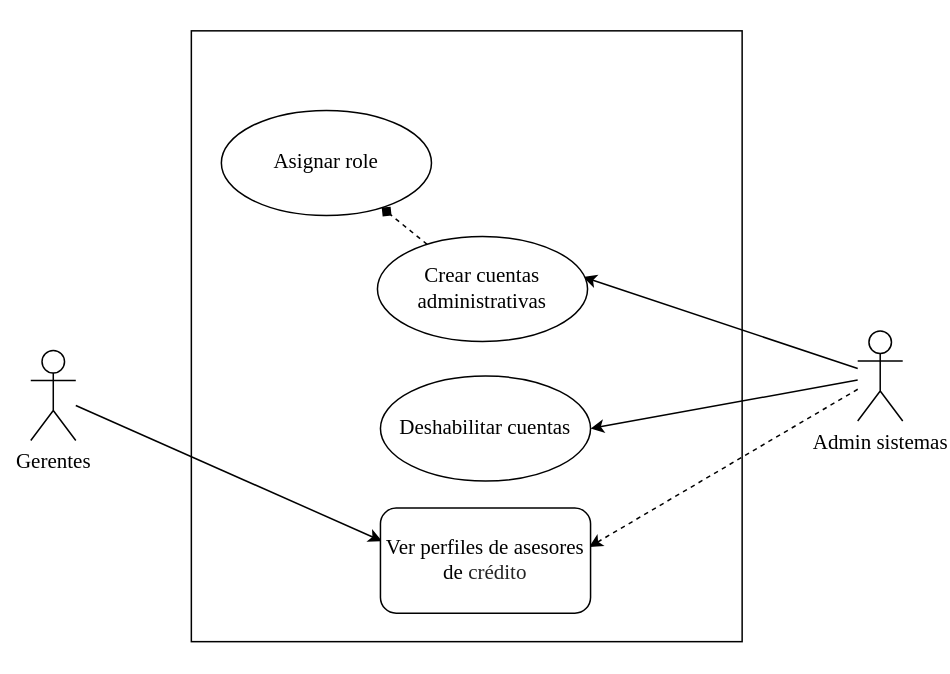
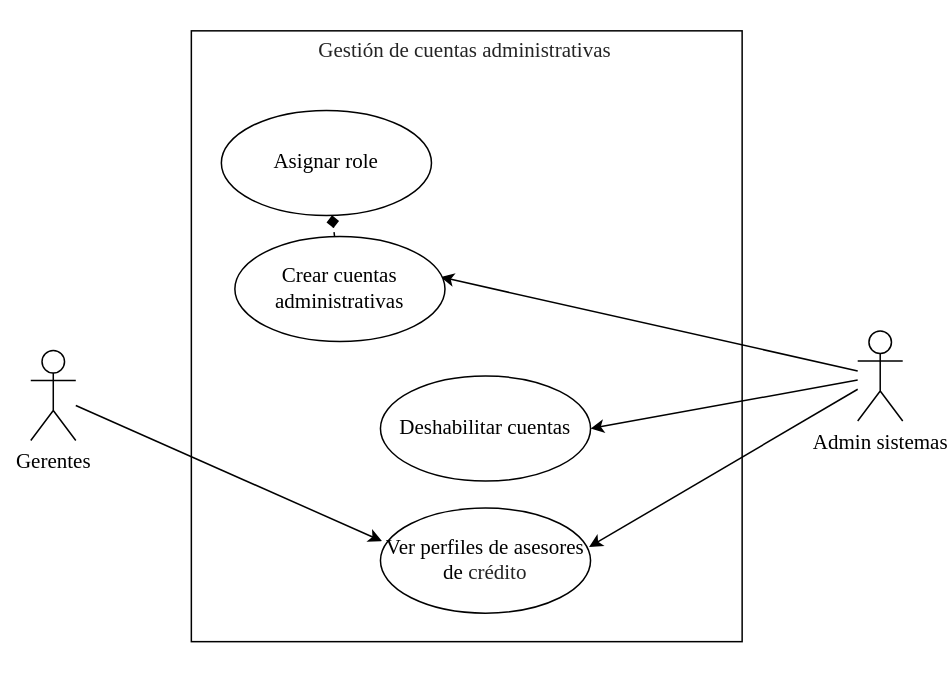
+ <mxCell id="11" value="&lt;span id=&quot;docs-internal-guid-cefe45ba-7fff-3dd7-0e72-a04359851a2a&quot;&gt;&lt;span style=&quot;font-size: 10.5pt ; color: rgb(36 , 36 , 36) ; vertical-align: baseline&quot;&gt;Gestión de cuentas administrativas&lt;/span&gt;&lt;/span&gt;" style="text;html=1;align=center;verticalAlign=middle;resizable=0;points=[];autosize=1;strokeColor=none;fontFamily=Times New Roman;fontSize=14;" parent="1" vertex="1"><mxGeometry x="206" y="23.76" width="205" height="21" as="geometry" /></mxCell>
- <mxCell id="8" value="Crear cuentas administrativas" style="ellipse;whiteSpace=wrap;html=1;fontFamily=Times New Roman;fontSize=14;" parent="1" vertex="1"><mxGeometry x="251" y="157" width="140" height="70" as="geometry" /></mxCell>
+ <mxCell id="8" value="Crear cuentas administrativas" style="ellipse;whiteSpace=wrap;html=1;fontFamily=Times New Roman;fontSize=14;" parent="1" vertex="1"><mxGeometry x="156" y="157" width="140" height="70" as="geometry" /></mxCell>
- <mxCell id="5" style="edgeStyle=none;html=1;entryX=0.993;entryY=0.371;entryDx=0;entryDy=0;entryPerimeter=0;fontFamily=Times New Roman;fontSize=14;dashed=1;" parent="1" source="6" target="14" edge="1"><mxGeometry relative="1" as="geometry" /></mxCell>
+ <mxCell id="5" style="edgeStyle=none;html=1;entryX=0.993;entryY=0.371;entryDx=0;entryDy=0;entryPerimeter=0;fontFamily=Times New Roman;fontSize=14;" parent="1" source="6" target="14" edge="1"><mxGeometry relative="1" as="geometry" /></mxCell>
- <mxCell id="14" value="Ver perfiles de asesores de&amp;nbsp;&lt;span id=&quot;docs-internal-guid-984eaad4-7fff-074a-8bf6-4a78e59efcaf&quot;&gt;&lt;span style=&quot;font-size: 10.5pt ; color: rgb(36 , 36 , 36) ; vertical-align: baseline&quot;&gt;crédito&lt;/span&gt;&lt;/span&gt;" style="whiteSpace=wrap;html=1;fontFamily=Times New Roman;fontSize=14;rounded=1;" parent="1" vertex="1"><mxGeometry x="253" y="338" width="140" height="70" as="geometry" /></mxCell>
+ <mxCell id="14" value="Ver perfiles de asesores de&amp;nbsp;&lt;span id=&quot;docs-internal-guid-984eaad4-7fff-074a-8bf6-4a78e59efcaf&quot;&gt;&lt;span style=&quot;font-size: 10.5pt ; color: rgb(36 , 36 , 36) ; vertical-align: baseline&quot;&gt;crédito&lt;/span&gt;&lt;/span&gt;" style="ellipse;whiteSpace=wrap;html=1;fontFamily=Times New Roman;fontSize=14;" parent="1" vertex="1"><mxGeometry x="253" y="338" width="140" height="70" as="geometry" /></mxCell>
